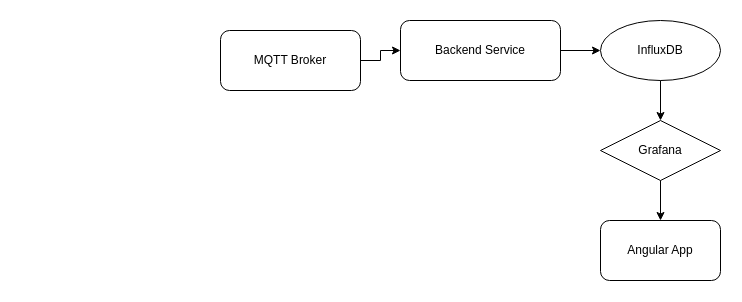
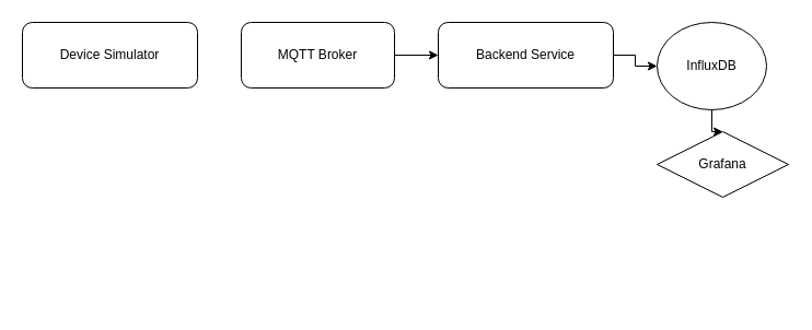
+ <mxCell id="2" value="Device Simulator" style="rounded=1;whiteSpace=wrap;html=1;strokeColor=#000000;fillColor=#FFFFFF;" vertex="1" parent="1"><mxGeometry x="20" y="20" width="160" height="60" as="geometry" /></mxCell>
- <mxCell id="5" value="InfluxDB" style="ellipse;whiteSpace=wrap;html=1;strokeColor=#000000;fillColor=#FFFFFF;" vertex="1" parent="1"><mxGeometry x="600" y="20" width="120" height="60" as="geometry" /></mxCell>
+ <mxCell id="5" value="InfluxDB" style="ellipse;whiteSpace=wrap;html=1;strokeColor=#000000;fillColor=#FFFFFF;" vertex="1" parent="1"><mxGeometry x="600" y="20" width="100" height="80" as="geometry" /></mxCell>
- <mxCell id="3" value="MQTT Broker" style="rounded=1;whiteSpace=wrap;html=1;strokeColor=#000000;fillColor=#FFFFFF;" vertex="1" parent="1"><mxGeometry x="220" y="30" width="140" height="60" as="geometry" /></mxCell>
+ <mxCell id="3" value="MQTT Broker" style="rounded=1;whiteSpace=wrap;html=1;strokeColor=#000000;fillColor=#FFFFFF;" vertex="1" parent="1"><mxGeometry x="220" y="20" width="140" height="60" as="geometry" /></mxCell>
- <mxCell id="11" style="edgeStyle=orthogonalEdgeStyle;rounded=0;orthogonalLoop=1;jettySize=auto;html=1;endArrow=classic;" edge="1" parent="1" source="6" target="7"><mxGeometry relative="1" as="geometry" /></mxCell>
- <mxCell id="7" value="Angular App" style="rounded=1;whiteSpace=wrap;html=1;strokeColor=#000000;fillColor=#FFFFFF;" vertex="1" parent="1"><mxGeometry x="600" y="220" width="120" height="60" as="geometry" /></mxCell>
